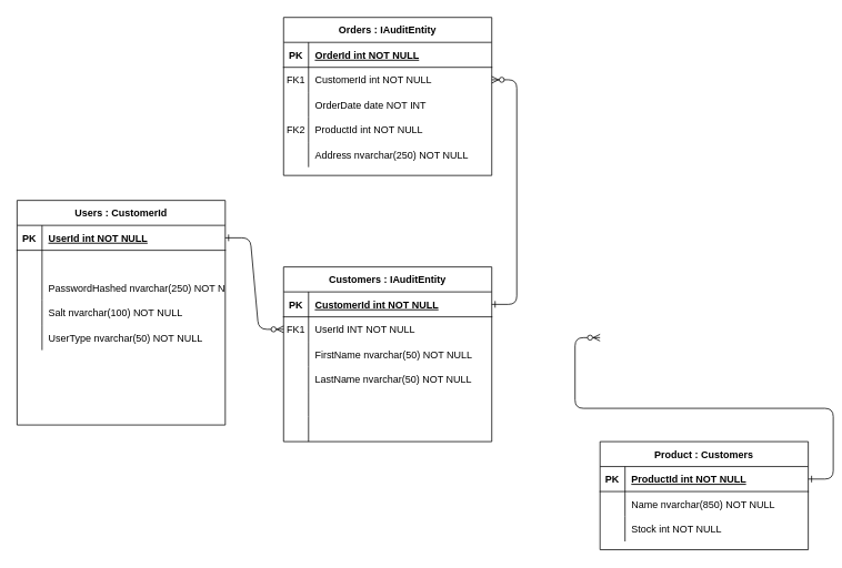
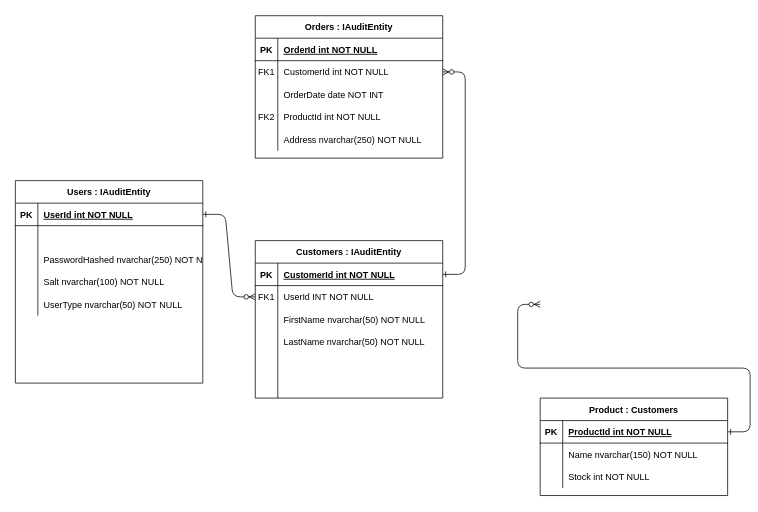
- <mxCell id="38" value="Users : CustomerId" style="shape=table;startSize=30;container=1;collapsible=1;childLayout=tableLayout;fixedRows=1;rowLines=0;fontStyle=1;align=center;resizeLast=1;" vertex="1" parent="1"><mxGeometry x="20" y="240" width="250" height="270" as="geometry" /></mxCell>
+ <mxCell id="38" value="Users : IAuditEntity" style="shape=table;startSize=30;container=1;collapsible=1;childLayout=tableLayout;fixedRows=1;rowLines=0;fontStyle=1;align=center;resizeLast=1;" vertex="1" parent="1"><mxGeometry x="20" y="240" width="250" height="270" as="geometry" /></mxCell>
- <mxCell id="60" value="Name nvarchar(850) NOT NULL" style="shape=partialRectangle;overflow=hidden;connectable=0;fillColor=none;top=0;left=0;bottom=0;right=0;align=left;spacingLeft=6;" vertex="1" parent="58"><mxGeometry x="30.0" width="220.0" height="30" as="geometry" /></mxCell>
+ <mxCell id="60" value="Name nvarchar(150) NOT NULL" style="shape=partialRectangle;overflow=hidden;connectable=0;fillColor=none;top=0;left=0;bottom=0;right=0;align=left;spacingLeft=6;" vertex="1" parent="58"><mxGeometry x="30.0" width="220.0" height="30" as="geometry" /></mxCell>
